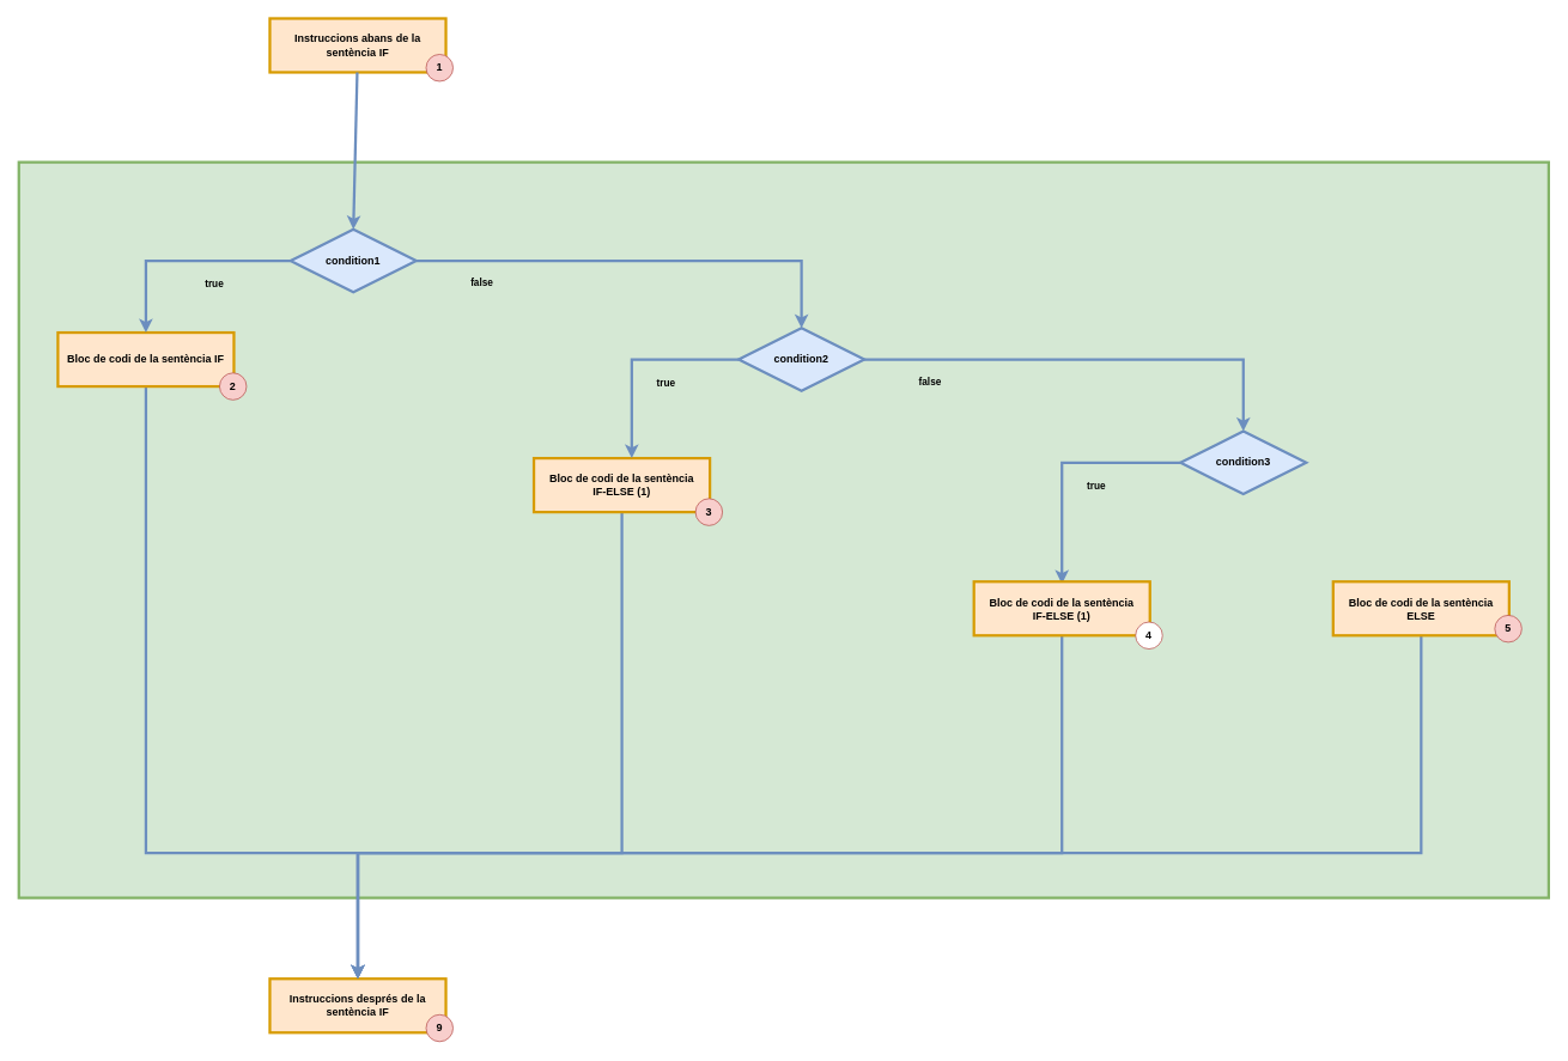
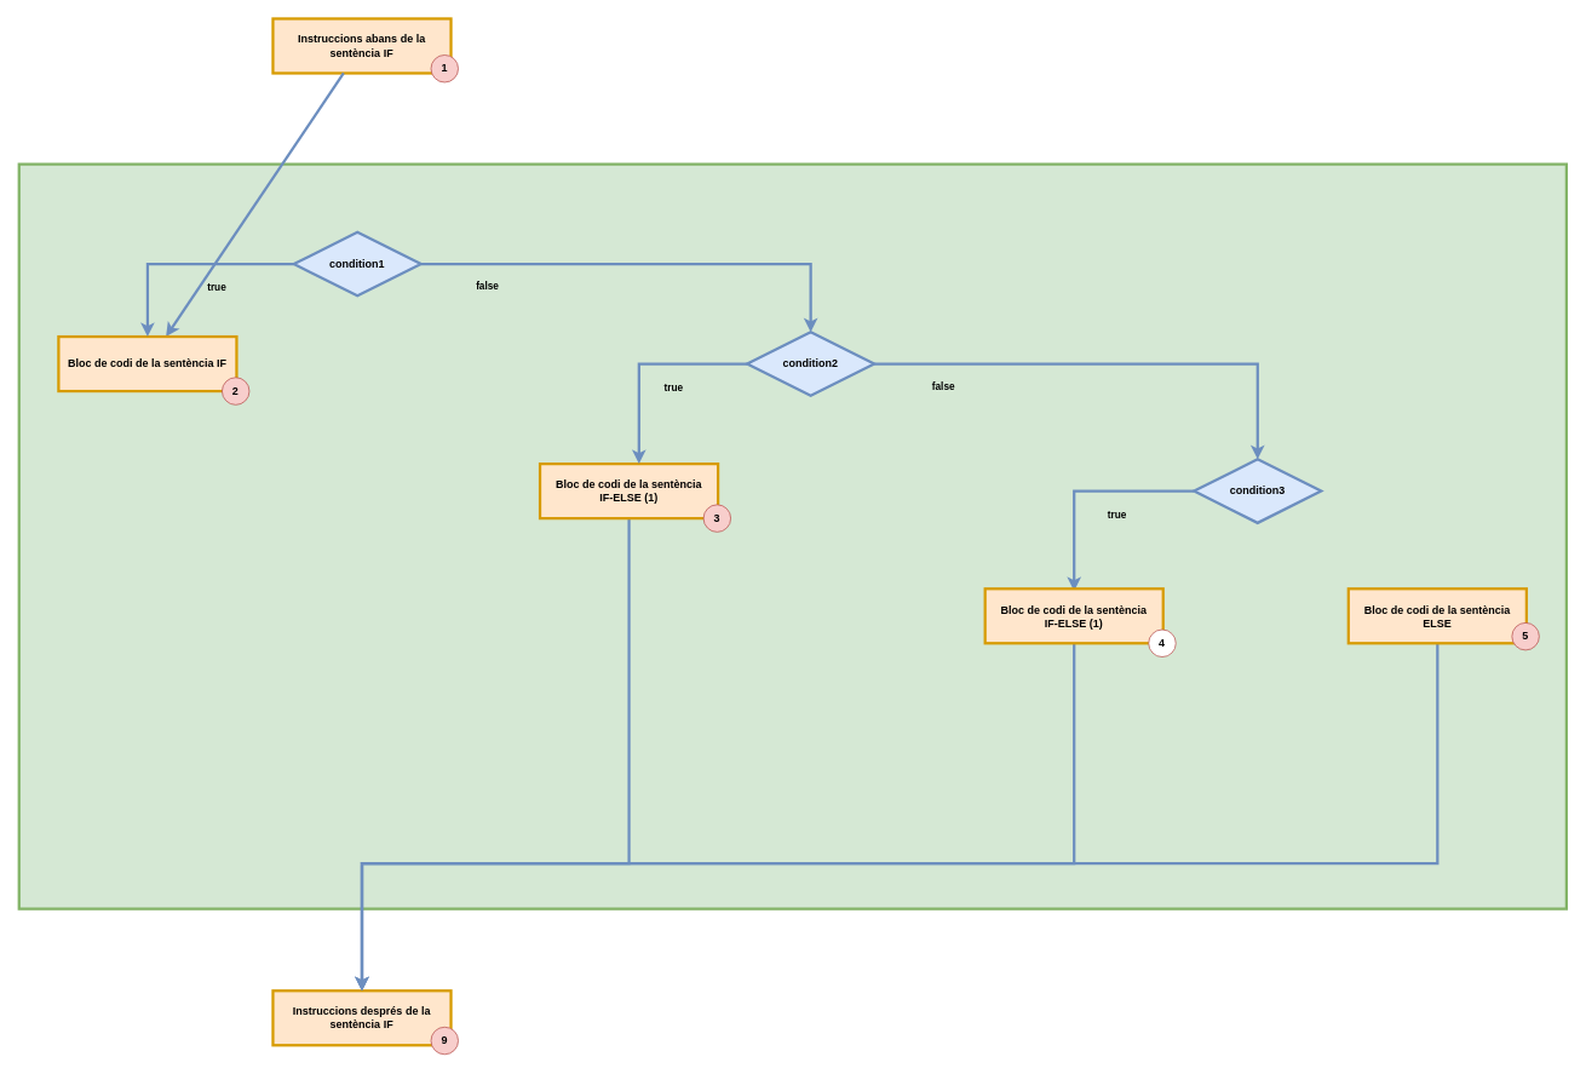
- <mxCell id="5" value="" style="endArrow=classic;html=1;rounded=0;entryX=0.5;entryY=0;entryDx=0;entryDy=0;entryPerimeter=0;fillColor=#dae8fc;strokeColor=#6c8ebf;strokeWidth=3;" edge="1" parent="1" source="3" target="4"><mxGeometry width="50" height="50" relative="1" as="geometry"><mxPoint x="374" y="430" as="sourcePoint" /><mxPoint x="524" y="240" as="targetPoint" /></mxGeometry></mxCell>
+ <mxCell id="5" value="" style="endArrow=classic;html=1;rounded=0;fillColor=#dae8fc;strokeColor=#6c8ebf;strokeWidth=3;" edge="1" parent="1" source="3" target="7"><mxGeometry width="50" height="50" relative="1" as="geometry"><mxPoint x="374" y="430" as="sourcePoint" /><mxPoint x="524" y="240" as="targetPoint" /></mxGeometry></mxCell>
- <mxCell id="18" value="&lt;b&gt;condition3&lt;/b&gt;" style="strokeWidth=3;html=1;shape=mxgraph.flowchart.decision;whiteSpace=wrap;fillColor=#dae8fc;strokeColor=#6c8ebf;" vertex="1" parent="1"><mxGeometry x="1314" y="480" width="140" height="70" as="geometry" /></mxCell>
+ <mxCell id="18" value="&lt;b&gt;condition3&lt;/b&gt;" style="strokeWidth=3;html=1;shape=mxgraph.flowchart.decision;whiteSpace=wrap;fillColor=#dae8fc;strokeColor=#6c8ebf;" vertex="1" parent="1"><mxGeometry x="1314" y="505" width="140" height="70" as="geometry" /></mxCell>
- <mxCell id="6" style="edgeStyle=orthogonalEdgeStyle;rounded=0;orthogonalLoop=1;jettySize=auto;html=1;exitX=0.5;exitY=1;exitDx=0;exitDy=0;strokeWidth=3;fillColor=#dae8fc;strokeColor=#6c8ebf;" edge="1" parent="1" source="7" target="9"><mxGeometry relative="1" as="geometry"><Array as="points"><mxPoint x="162" y="950" /><mxPoint x="398" y="950" /></Array></mxGeometry></mxCell>
